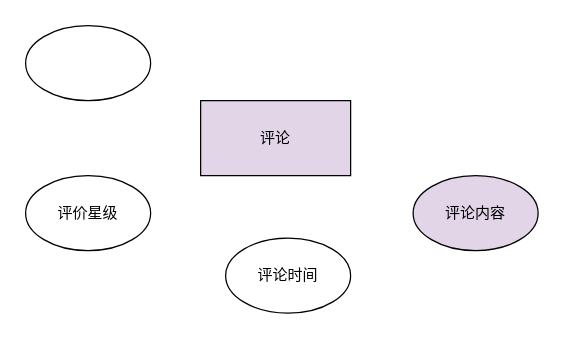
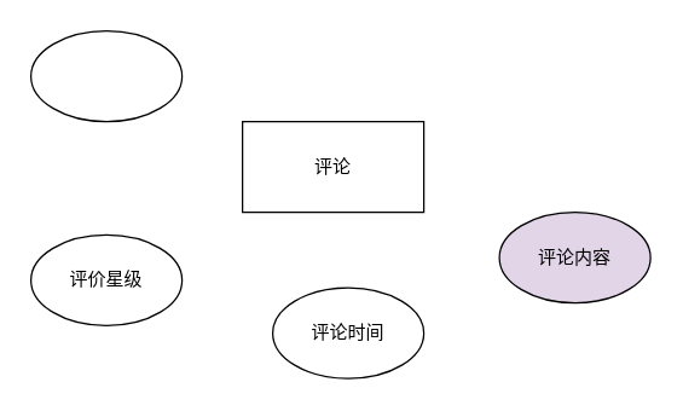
- <mxCell id="2" value="评论" style="rounded=0;whiteSpace=wrap;html=1;fillColor=#e1d5e7;" vertex="1" parent="1"><mxGeometry x="160" y="80" width="120" height="60" as="geometry" /></mxCell>
+ <mxCell id="2" value="评论" style="rounded=0;whiteSpace=wrap;html=1;" vertex="1" parent="1"><mxGeometry x="160" y="80" width="120" height="60" as="geometry" /></mxCell>
- <mxCell id="5" value="评价星级" style="ellipse;whiteSpace=wrap;html=1;" vertex="1" parent="1"><mxGeometry x="20" y="140" width="100" height="60" as="geometry" /></mxCell>
+ <mxCell id="5" value="评价星级" style="ellipse;whiteSpace=wrap;html=1;" vertex="1" parent="1"><mxGeometry x="20" y="155" width="100" height="60" as="geometry" /></mxCell>
